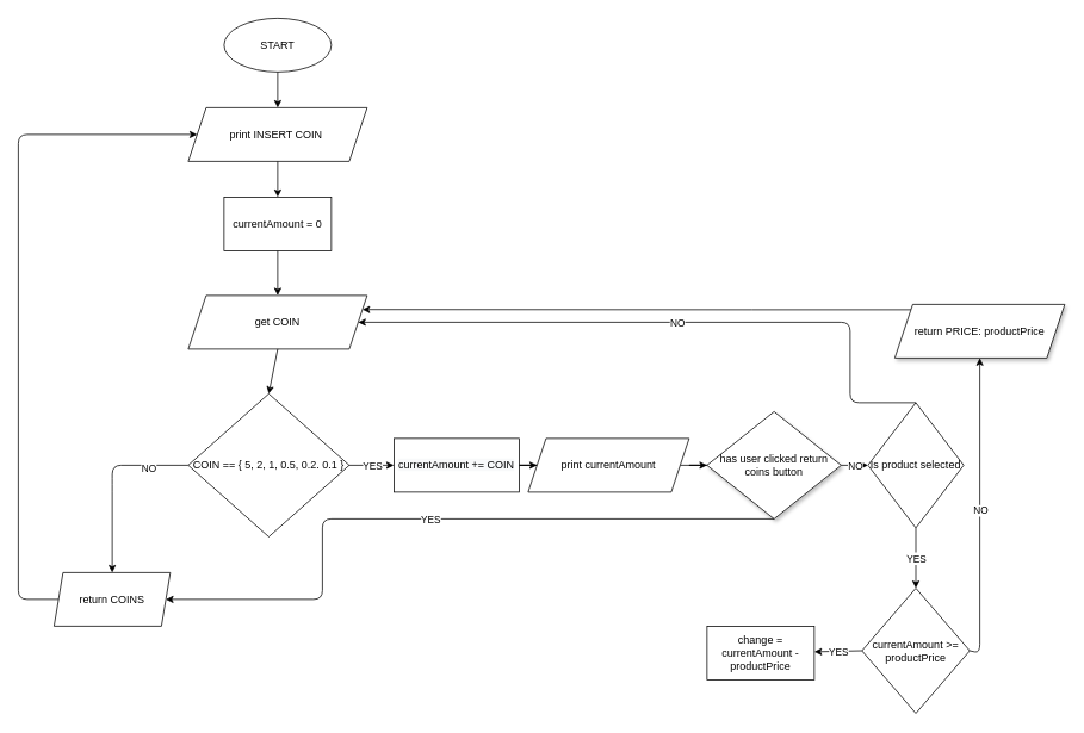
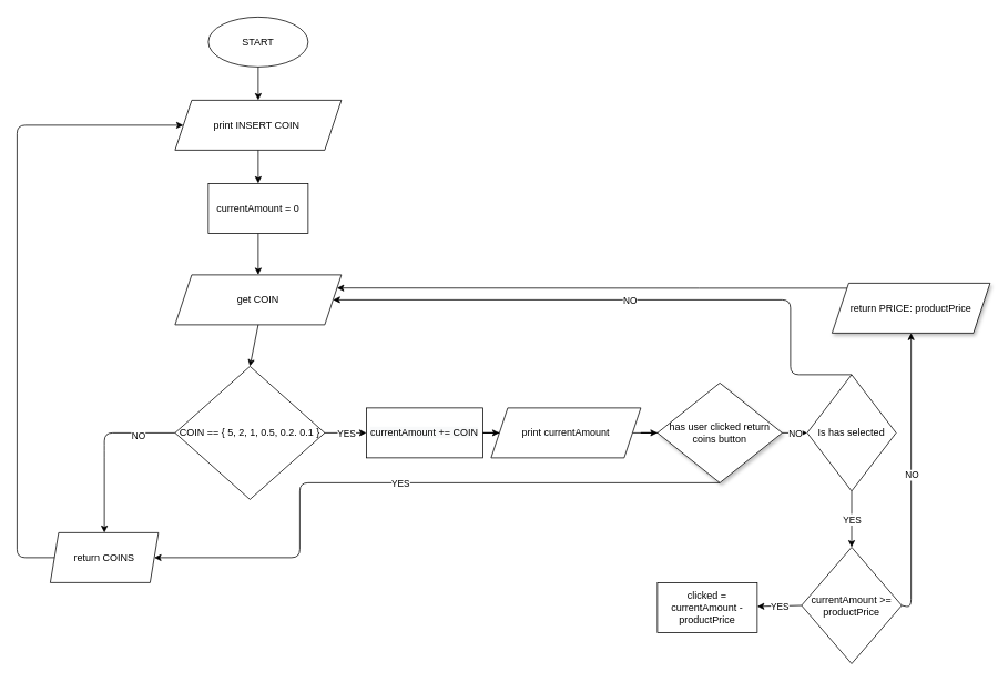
- <mxCell id="20" value="Is product selected" style="rhombus;whiteSpace=wrap;html=1;rounded=0;" vertex="1" parent="1"><mxGeometry x="970" y="450" width="107" height="140" as="geometry" /></mxCell>
+ <mxCell id="20" value="Is has selected" style="rhombus;whiteSpace=wrap;html=1;rounded=0;" vertex="1" parent="1"><mxGeometry x="970" y="450" width="107" height="140" as="geometry" /></mxCell>
- <mxCell id="33" value="change = currentAmount - productPrice" style="rounded=0;whiteSpace=wrap;html=1;" vertex="1" parent="1"><mxGeometry x="790" y="700" width="120" height="60" as="geometry" /></mxCell>
+ <mxCell id="33" value="clicked = currentAmount - productPrice" style="rounded=0;whiteSpace=wrap;html=1;" vertex="1" parent="1"><mxGeometry x="790" y="700" width="120" height="60" as="geometry" /></mxCell>
